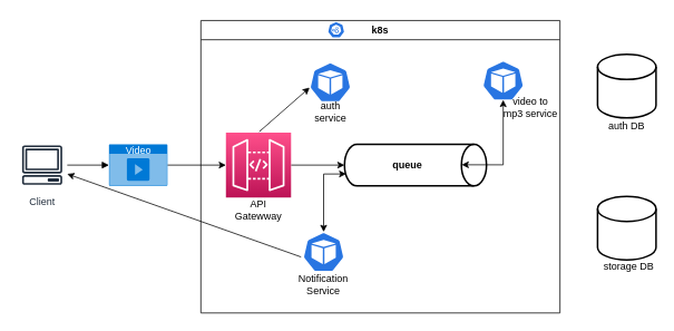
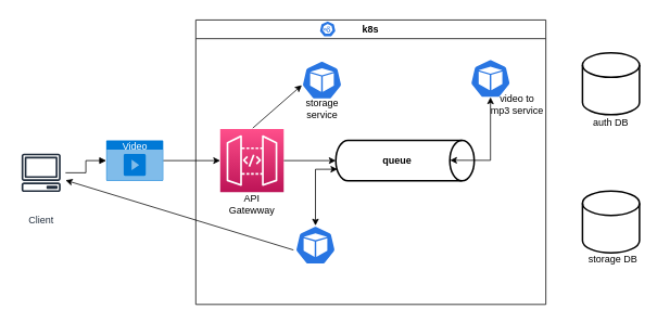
- <mxCell id="18" value="auth&lt;br&gt;service" style="text;html=1;align=center;verticalAlign=middle;resizable=0;points=[];autosize=1;strokeColor=none;fillColor=none;" vertex="1" parent="4"><mxGeometry x="125" y="89" width="60" height="40" as="geometry" /></mxCell>
+ <mxCell id="18" value="storage&lt;br&gt;service" style="text;html=1;align=center;verticalAlign=middle;resizable=0;points=[];autosize=1;strokeColor=none;fillColor=none;" vertex="1" parent="4"><mxGeometry x="125" y="89" width="60" height="40" as="geometry" /></mxCell>
- <mxCell id="3" value="Client" style="sketch=0;outlineConnect=0;fontColor=#232F3E;gradientColor=none;strokeColor=#232F3E;fillColor=#ffffff;dashed=0;verticalLabelPosition=bottom;verticalAlign=top;align=center;html=1;fontSize=12;fontStyle=0;aspect=fixed;shape=mxgraph.aws4.resourceIcon;resIcon=mxgraph.aws4.client;" vertex="1" parent="1"><mxGeometry x="20" y="167" width="60" height="60" as="geometry" /></mxCell>
+ <mxCell id="3" value="Client" style="sketch=0;outlineConnect=0;fontColor=#232F3E;gradientColor=none;strokeColor=#232F3E;fillColor=#ffffff;dashed=0;verticalLabelPosition=bottom;verticalAlign=top;align=center;html=1;fontSize=12;fontStyle=0;aspect=fixed;shape=mxgraph.aws4.resourceIcon;resIcon=mxgraph.aws4.client;" vertex="1" parent="1"><mxGeometry x="20" y="167" width="60" height="90" as="geometry" /></mxCell>
- <mxCell id="16" value="Notification Service" style="text;html=1;strokeColor=none;fillColor=none;align=center;verticalAlign=middle;whiteSpace=wrap;rounded=0;strokeWidth=2;" vertex="1" parent="4"><mxGeometry x="117" y="301" width="60" height="30" as="geometry" /></mxCell>
